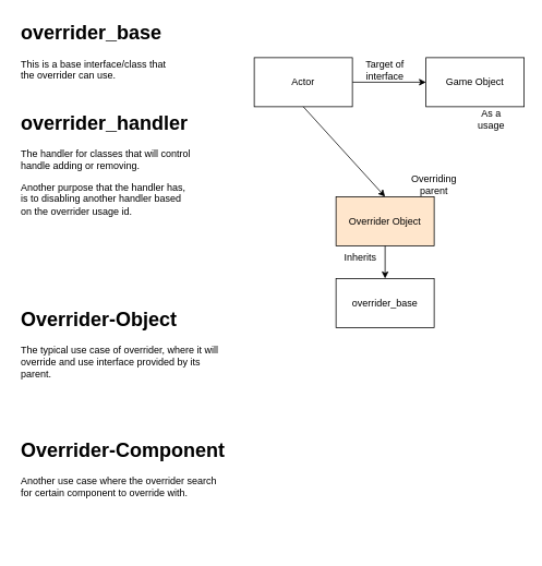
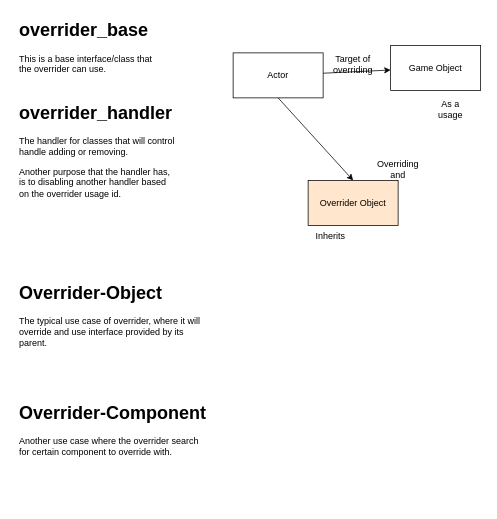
- <mxCell id="12" value="Target of interface" style="text;html=1;strokeColor=none;fillColor=none;align=center;verticalAlign=middle;whiteSpace=wrap;rounded=0;" vertex="1" parent="1"><mxGeometry x="440" y="70" width="60" height="30" as="geometry" /></mxCell>
+ <mxCell id="12" value="Target of overriding" style="text;html=1;strokeColor=none;fillColor=none;align=center;verticalAlign=middle;whiteSpace=wrap;rounded=0;" vertex="1" parent="1"><mxGeometry x="440" y="70" width="60" height="30" as="geometry" /></mxCell>
- <mxCell id="8" value="Game Object" style="rounded=0;whiteSpace=wrap;html=1;" vertex="1" parent="1"><mxGeometry x="520" y="70" width="120" height="60" as="geometry" /></mxCell>
+ <mxCell id="8" value="Game Object" style="rounded=0;whiteSpace=wrap;html=1;" vertex="1" parent="1"><mxGeometry x="520" y="60" width="120" height="60" as="geometry" /></mxCell>
- <mxCell id="14" value="Overriding parent" style="text;html=1;strokeColor=none;fillColor=none;align=center;verticalAlign=middle;whiteSpace=wrap;rounded=0;" vertex="1" parent="1"><mxGeometry x="500" y="210" width="60" height="30" as="geometry" /></mxCell>
+ <mxCell id="14" value="Overriding and" style="text;html=1;strokeColor=none;fillColor=none;align=center;verticalAlign=middle;whiteSpace=wrap;rounded=0;" vertex="1" parent="1"><mxGeometry x="500" y="210" width="60" height="30" as="geometry" /></mxCell>
- <mxCell id="9" style="edgeStyle=none;html=1;exitX=1;exitY=0;exitDx=0;exitDy=0;" edge="1" parent="1" source="10" target="4"><mxGeometry relative="1" as="geometry" /></mxCell>
- <mxCell id="4" value="overrider_base" style="rounded=0;whiteSpace=wrap;html=1;" vertex="1" parent="1"><mxGeometry x="410" y="340" width="120" height="60" as="geometry" /></mxCell>
